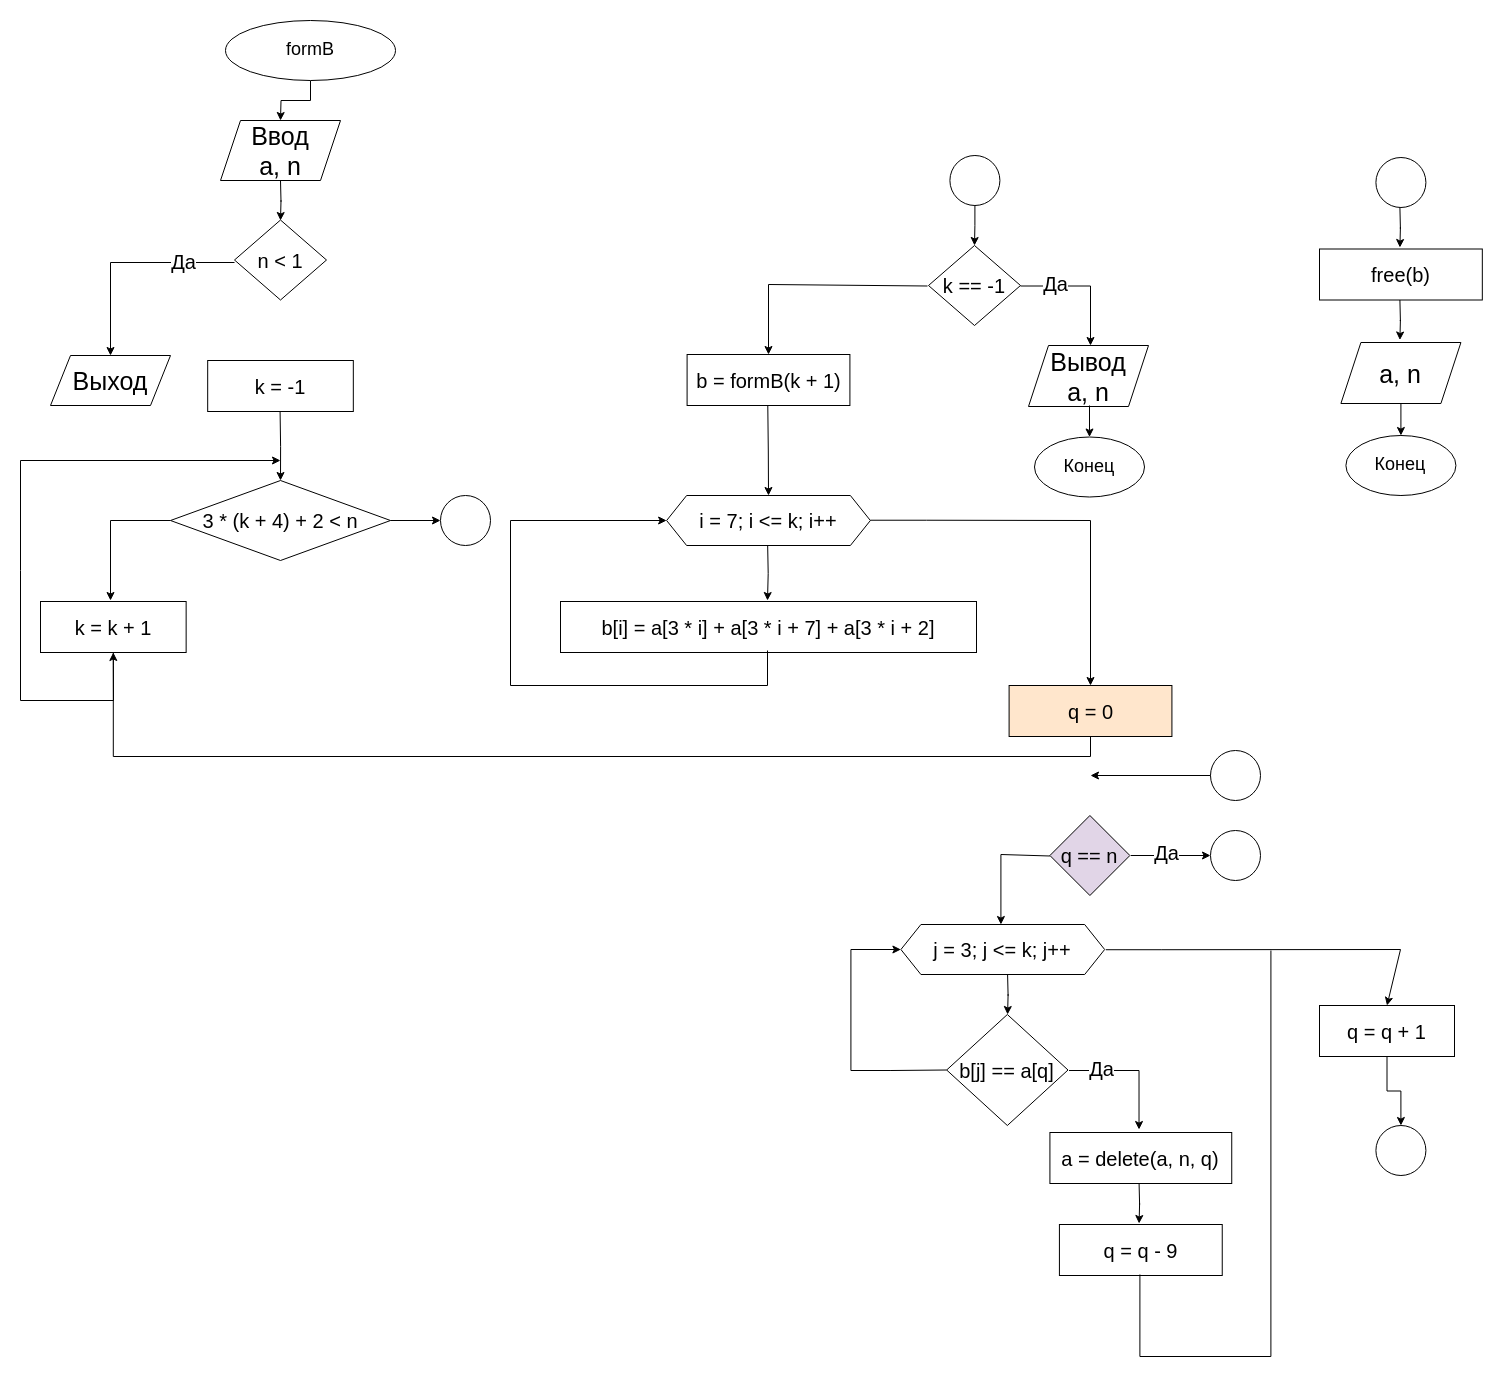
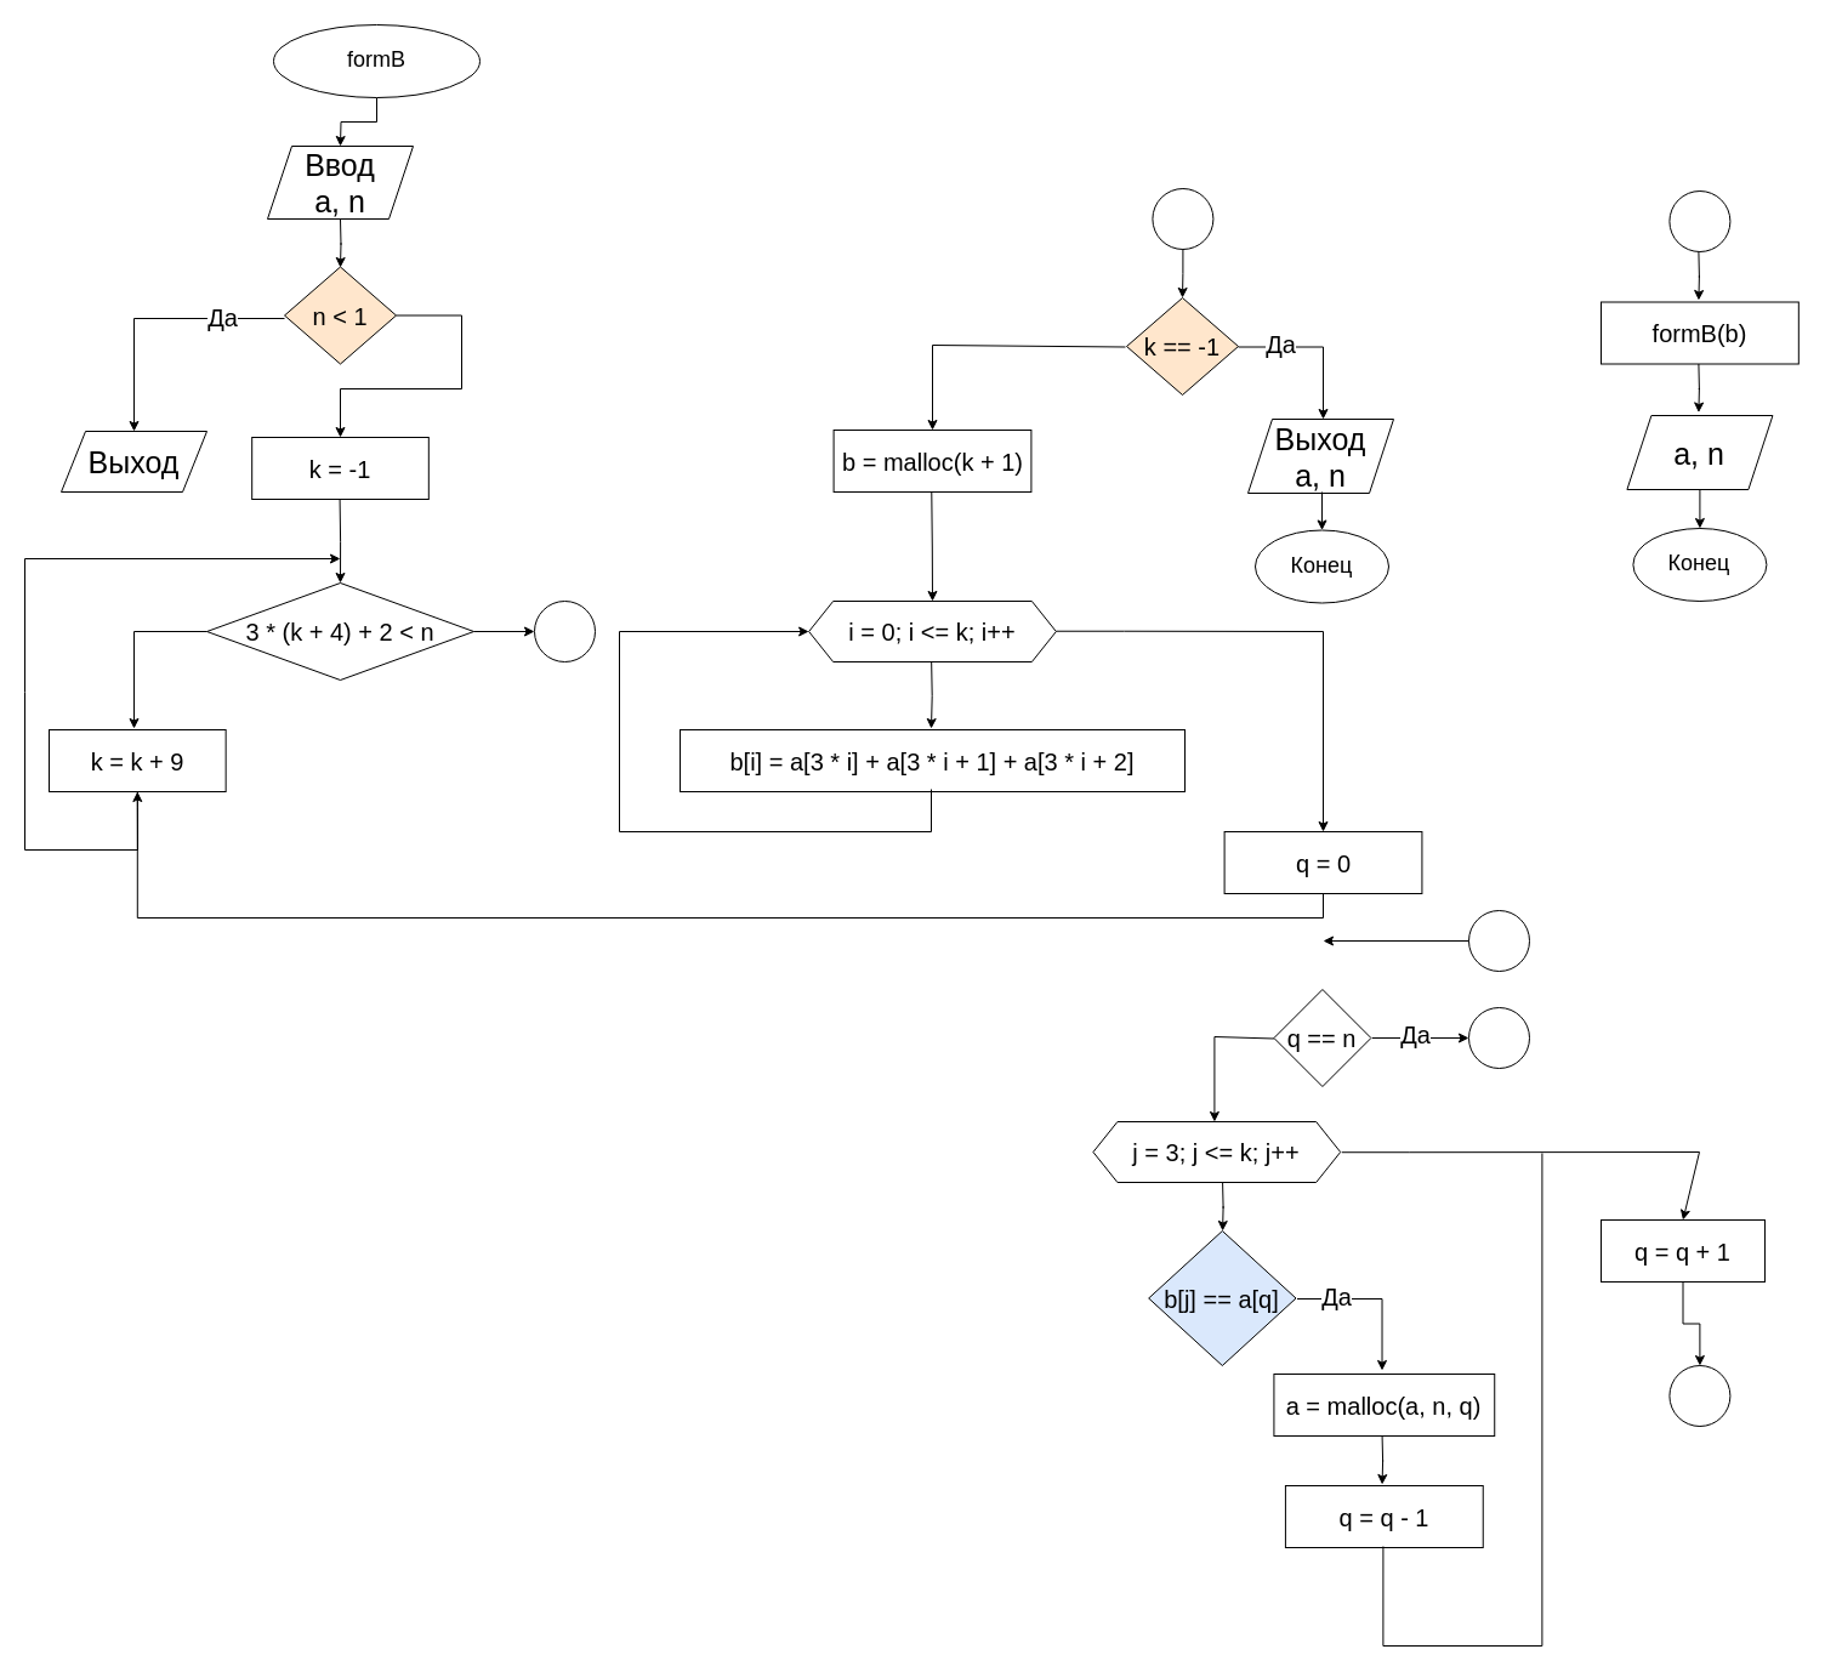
- <mxCell id="56" value="&lt;span style=&quot;font-size: 20px;&quot;&gt;n &amp;lt; 1&lt;/span&gt;" style="rhombus;whiteSpace=wrap;html=1;" parent="1" vertex="1"><mxGeometry x="234" y="219.5" width="92" height="80" as="geometry" /></mxCell>
+ <mxCell id="56" value="&lt;span style=&quot;font-size: 20px;&quot;&gt;n &amp;lt; 1&lt;/span&gt;" style="rhombus;whiteSpace=wrap;html=1;fillColor=#ffe6cc;" parent="1" vertex="1"><mxGeometry x="234" y="219.5" width="92" height="80" as="geometry" /></mxCell>
- <mxCell id="53" value="free(b)" style="rounded=0;whiteSpace=wrap;html=1;fontSize=20;" parent="1" vertex="1"><mxGeometry x="1319" y="248.5" width="162.82" height="51" as="geometry" /></mxCell>
+ <mxCell id="53" value="formB(b)" style="rounded=0;whiteSpace=wrap;html=1;fontSize=20;" parent="1" vertex="1"><mxGeometry x="1319" y="248.5" width="162.82" height="51" as="geometry" /></mxCell>
- <mxCell id="8" value="&lt;span style=&quot;font-size: 20px;&quot;&gt;k == -1&lt;/span&gt;" style="rhombus;whiteSpace=wrap;html=1;" parent="1" vertex="1"><mxGeometry x="928" y="245" width="92" height="80" as="geometry" /></mxCell>
+ <mxCell id="8" value="&lt;span style=&quot;font-size: 20px;&quot;&gt;k == -1&lt;/span&gt;" style="rhombus;whiteSpace=wrap;html=1;fillColor=#ffe6cc;" parent="1" vertex="1"><mxGeometry x="928" y="245" width="92" height="80" as="geometry" /></mxCell>
+ <mxCell id="60" value="" style="edgeStyle=orthogonalEdgeStyle;rounded=0;orthogonalLoop=1;jettySize=auto;html=1;exitX=1;exitY=0.5;exitDx=0;exitDy=0;entryX=0.5;entryY=0;entryDx=0;entryDy=0;" parent="1" source="56" target="6" edge="1"><mxGeometry relative="1" as="geometry"><mxPoint x="290" y="190" as="sourcePoint" /><mxPoint x="280" y="340" as="targetPoint" /><Array as="points"><mxPoint x="380" y="260" /><mxPoint x="380" y="320" /><mxPoint x="280" y="320" /></Array></mxGeometry></mxCell>
- <mxCell id="12" value="&lt;span style=&quot;font-size: 25px;&quot;&gt;Вывод&lt;br&gt;a, n&lt;br&gt;&lt;/span&gt;" style="shape=parallelogram;perimeter=parallelogramPerimeter;whiteSpace=wrap;html=1;fixedSize=1;" parent="1" vertex="1"><mxGeometry x="1028" y="345" width="120" height="61" as="geometry" /></mxCell>
+ <mxCell id="12" value="&lt;span style=&quot;font-size: 25px;&quot;&gt;Выход&lt;br&gt;a, n&lt;br&gt;&lt;/span&gt;" style="shape=parallelogram;perimeter=parallelogramPerimeter;whiteSpace=wrap;html=1;fixedSize=1;" parent="1" vertex="1"><mxGeometry x="1028" y="345" width="120" height="61" as="geometry" /></mxCell>
- <mxCell id="13" value="b = formB(k + 1)" style="rounded=0;whiteSpace=wrap;html=1;fontSize=20;" parent="1" vertex="1"><mxGeometry x="686.59" y="354" width="162.82" height="51" as="geometry" /></mxCell>
+ <mxCell id="13" value="b = malloc(k + 1)" style="rounded=0;whiteSpace=wrap;html=1;fontSize=20;" parent="1" vertex="1"><mxGeometry x="686.59" y="354" width="162.82" height="51" as="geometry" /></mxCell>
- <mxCell id="14" value="&lt;font style=&quot;font-size: 20px;&quot;&gt;i = 7; i &amp;lt;= k; i++&lt;/font&gt;" style="shape=hexagon;perimeter=hexagonPerimeter2;whiteSpace=wrap;html=1;fixedSize=1;" parent="1" vertex="1"><mxGeometry x="666.13" y="495" width="203.75" height="50" as="geometry" /></mxCell>
+ <mxCell id="14" value="&lt;font style=&quot;font-size: 20px;&quot;&gt;i = 0; i &amp;lt;= k; i++&lt;/font&gt;" style="shape=hexagon;perimeter=hexagonPerimeter2;whiteSpace=wrap;html=1;fixedSize=1;" parent="1" vertex="1"><mxGeometry x="666.13" y="495" width="203.75" height="50" as="geometry" /></mxCell>
- <mxCell id="47" value="k = k + 1" style="rounded=0;whiteSpace=wrap;html=1;fontSize=20;" parent="1" vertex="1"><mxGeometry x="40" y="601" width="145.64" height="51" as="geometry" /></mxCell>
+ <mxCell id="47" value="k = k + 9" style="rounded=0;whiteSpace=wrap;html=1;fontSize=20;" parent="1" vertex="1"><mxGeometry x="40" y="601" width="145.64" height="51" as="geometry" /></mxCell>
- <mxCell id="17" value="b[i] = a[3 * i] + a[3 * i + 7] + a[3 * i + 2]" style="rounded=0;whiteSpace=wrap;html=1;fontSize=20;" parent="1" vertex="1"><mxGeometry x="560" y="601" width="416" height="51" as="geometry" /></mxCell>
+ <mxCell id="17" value="b[i] = a[3 * i] + a[3 * i + 1] + a[3 * i + 2]" style="rounded=0;whiteSpace=wrap;html=1;fontSize=20;" parent="1" vertex="1"><mxGeometry x="560" y="601" width="416" height="51" as="geometry" /></mxCell>
- <mxCell id="19" value="q = 0" style="rounded=0;whiteSpace=wrap;html=1;fontSize=20;fillColor=#ffe6cc;" parent="1" vertex="1"><mxGeometry x="1008.6" y="685" width="162.82" height="51" as="geometry" /></mxCell>
+ <mxCell id="19" value="q = 0" style="rounded=0;whiteSpace=wrap;html=1;fontSize=20;" parent="1" vertex="1"><mxGeometry x="1008.6" y="685" width="162.82" height="51" as="geometry" /></mxCell>
- <mxCell id="20" value="&lt;span style=&quot;font-size: 20px;&quot;&gt;q == n&lt;/span&gt;" style="rhombus;whiteSpace=wrap;html=1;fillColor=#e1d5e7;" parent="1" vertex="1"><mxGeometry x="1049.42" y="815" width="80" height="80" as="geometry" /></mxCell>
+ <mxCell id="20" value="&lt;span style=&quot;font-size: 20px;&quot;&gt;q == n&lt;/span&gt;" style="rhombus;whiteSpace=wrap;html=1;" parent="1" vertex="1"><mxGeometry x="1049.42" y="815" width="80" height="80" as="geometry" /></mxCell>
- <mxCell id="33" value="&#10;&lt;div style=&quot;color: rgb(204, 204, 204); background-color: rgb(31, 31, 31); font-family: Consolas, &amp;quot;Courier New&amp;quot;, monospace; font-weight: normal; font-size: 14px; line-height: 19px;&quot;&gt;&lt;br&gt;&lt;/div&gt;&#10;&#10;" style="endArrow=classic;html=1;rounded=0;exitX=0;exitY=0.5;exitDx=0;exitDy=0;entryX=0;entryY=0.5;entryDx=0;entryDy=0;" parent="1" source="26" target="23" edge="1"><mxGeometry width="50" height="50" relative="1" as="geometry"><mxPoint x="1140.33" y="1405" as="sourcePoint" /><mxPoint x="870.41" y="1334" as="targetPoint" /><Array as="points"><mxPoint x="890.41" y="1070" /><mxPoint x="850.41" y="1070" /><mxPoint x="850.41" y="949" /></Array></mxGeometry></mxCell>
- <mxCell id="26" value="&lt;span style=&quot;font-size: 20px;&quot;&gt;b[j] == a[q]&lt;/span&gt;" style="rhombus;whiteSpace=wrap;html=1;" parent="1" vertex="1"><mxGeometry x="946.16" y="1014" width="121.37" height="111" as="geometry" /></mxCell>
+ <mxCell id="26" value="&lt;span style=&quot;font-size: 20px;&quot;&gt;b[j] == a[q]&lt;/span&gt;" style="rhombus;whiteSpace=wrap;html=1;fillColor=#dae8fc;" parent="1" vertex="1"><mxGeometry x="946.16" y="1014" width="121.37" height="111" as="geometry" /></mxCell>
- <mxCell id="30" value="a = delete(a, n, q)" style="rounded=0;whiteSpace=wrap;html=1;fontSize=20;" parent="1" vertex="1"><mxGeometry x="1049.42" y="1132" width="181.82" height="51" as="geometry" /></mxCell>
+ <mxCell id="30" value="a = malloc(a, n, q)" style="rounded=0;whiteSpace=wrap;html=1;fontSize=20;" parent="1" vertex="1"><mxGeometry x="1049.42" y="1132" width="181.82" height="51" as="geometry" /></mxCell>
- <mxCell id="32" value="q = q - 9" style="rounded=0;whiteSpace=wrap;html=1;fontSize=20;" parent="1" vertex="1"><mxGeometry x="1058.92" y="1224" width="162.82" height="51" as="geometry" /></mxCell>
+ <mxCell id="32" value="q = q - 1" style="rounded=0;whiteSpace=wrap;html=1;fontSize=20;" parent="1" vertex="1"><mxGeometry x="1058.92" y="1224" width="162.82" height="51" as="geometry" /></mxCell>
